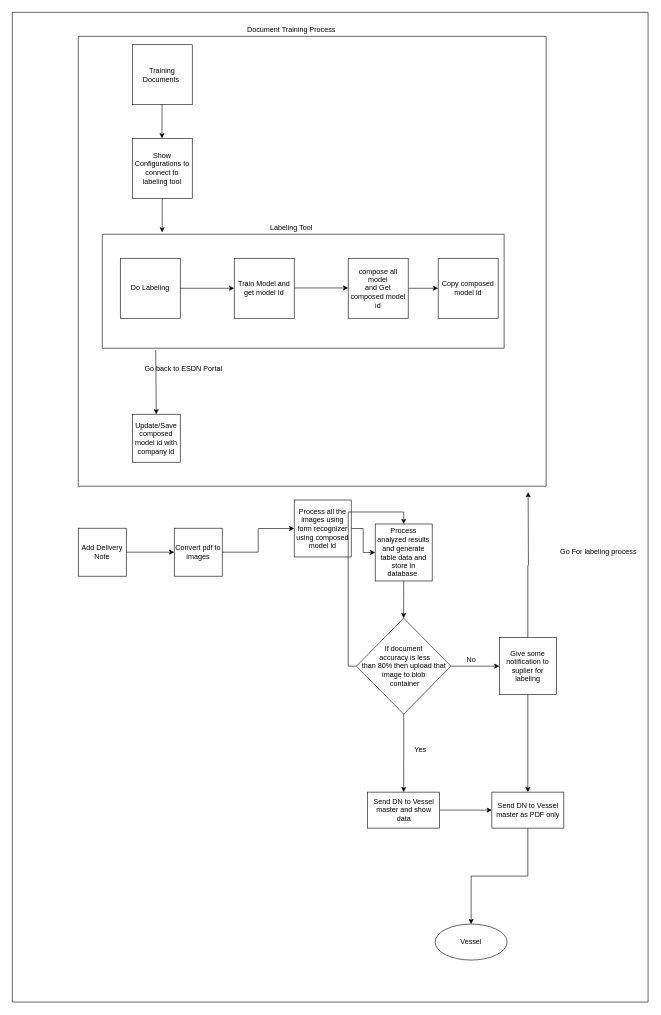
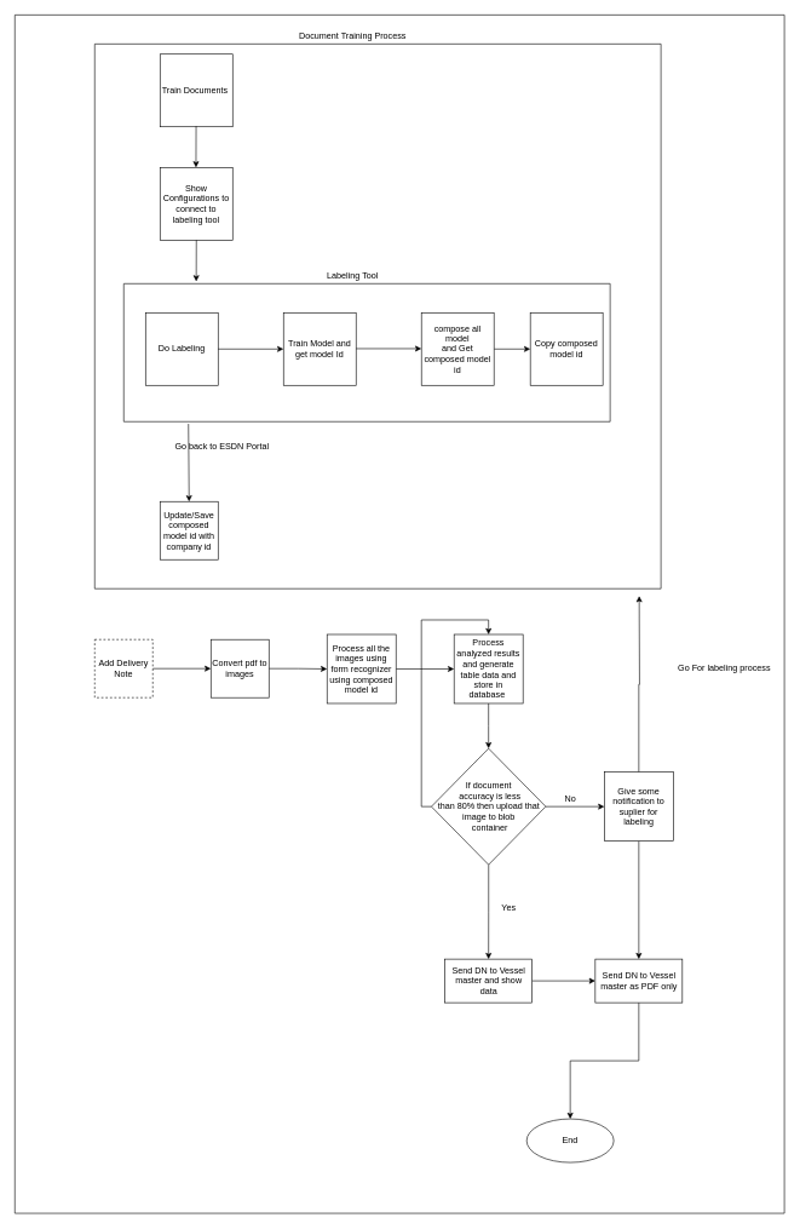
- <mxCell id="2" value="Training Documents&amp;nbsp;" style="whiteSpace=wrap;html=1;aspect=fixed;" vertex="1" parent="1"><mxGeometry x="220" y="74" width="100" height="100" as="geometry" /></mxCell>
+ <mxCell id="2" value="Train Documents&amp;nbsp;" style="whiteSpace=wrap;html=1;aspect=fixed;" vertex="1" parent="1"><mxGeometry x="220" y="74" width="100" height="100" as="geometry" /></mxCell>
- <mxCell id="25" value="Process all the images using form recognizer using composed model id&lt;br&gt;" style="whiteSpace=wrap;html=1;aspect=fixed;" vertex="1" parent="1"><mxGeometry x="490" y="833" width="95" height="95" as="geometry" /></mxCell>
+ <mxCell id="25" value="Process all the images using form recognizer using composed model id&lt;br&gt;" style="whiteSpace=wrap;html=1;aspect=fixed;" vertex="1" parent="1"><mxGeometry x="450" y="873" width="95" height="95" as="geometry" /></mxCell>
- <mxCell id="21" value="Add Delivery Note" style="whiteSpace=wrap;html=1;aspect=fixed;" vertex="1" parent="1"><mxGeometry x="130" y="880" width="80" height="80" as="geometry" /></mxCell>
+ <mxCell id="21" value="Add Delivery Note" style="whiteSpace=wrap;html=1;aspect=fixed;dashed=1;" vertex="1" parent="1"><mxGeometry x="130" y="880" width="80" height="80" as="geometry" /></mxCell>
- <mxCell id="42" value="Vessel" style="ellipse;whiteSpace=wrap;html=1;" vertex="1" parent="1"><mxGeometry x="725" y="1540" width="120" height="60" as="geometry" /></mxCell>
+ <mxCell id="42" value="End" style="ellipse;whiteSpace=wrap;html=1;" vertex="1" parent="1"><mxGeometry x="725" y="1540" width="120" height="60" as="geometry" /></mxCell>
